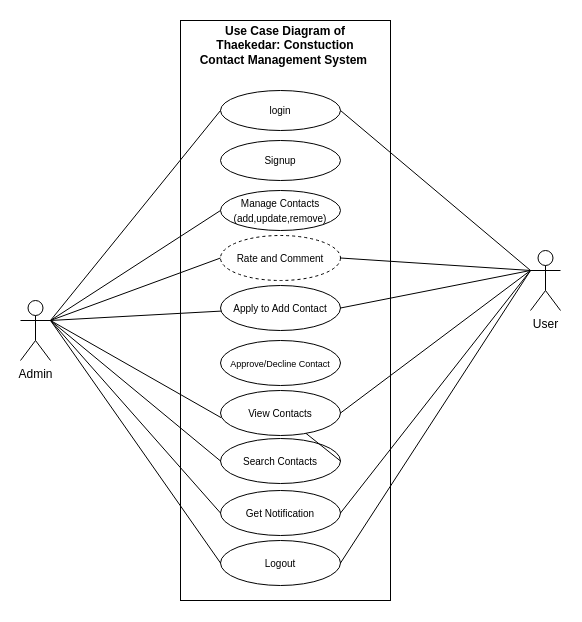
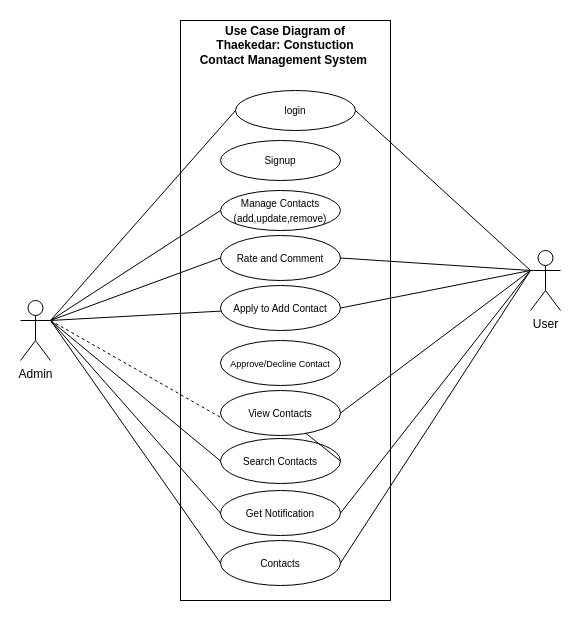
- <mxCell id="3" value="&lt;font style=&quot;font-size: 10px;&quot;&gt;login&lt;/font&gt;" style="ellipse;whiteSpace=wrap;html=1;" vertex="1" parent="1"><mxGeometry x="220" y="90" width="120" height="40" as="geometry" /></mxCell>
+ <mxCell id="3" value="&lt;font style=&quot;font-size: 10px;&quot;&gt;login&lt;/font&gt;" style="ellipse;whiteSpace=wrap;html=1;" vertex="1" parent="1"><mxGeometry x="235" y="90" width="120" height="40" as="geometry" /></mxCell>
- <mxCell id="5" value="&lt;font style=&quot;font-size: 10px;&quot;&gt;Rate and Comment&lt;/font&gt;" style="ellipse;whiteSpace=wrap;html=1;dashed=1;" vertex="1" parent="1"><mxGeometry x="220" y="235" width="120" height="45" as="geometry" /></mxCell>
+ <mxCell id="5" value="&lt;font style=&quot;font-size: 10px;&quot;&gt;Rate and Comment&lt;/font&gt;" style="ellipse;whiteSpace=wrap;html=1;" vertex="1" parent="1"><mxGeometry x="220" y="235" width="120" height="45" as="geometry" /></mxCell>
- <mxCell id="26" value="" style="endArrow=none;html=1;rounded=0;entryX=0.006;entryY=0.605;entryDx=0;entryDy=0;entryPerimeter=0;exitX=1;exitY=0.333;exitDx=0;exitDy=0;exitPerimeter=0;" edge="1" parent="1" source="13" target="9"><mxGeometry width="50" height="50" relative="1" as="geometry"><mxPoint x="130" y="370" as="sourcePoint" /><mxPoint x="180" y="320" as="targetPoint" /></mxGeometry></mxCell>
+ <mxCell id="26" value="" style="endArrow=none;html=1;rounded=0;entryX=0.006;entryY=0.605;entryDx=0;entryDy=0;entryPerimeter=0;exitX=1;exitY=0.333;exitDx=0;exitDy=0;exitPerimeter=0;dashed=1;" edge="1" parent="1" source="13" target="9"><mxGeometry width="50" height="50" relative="1" as="geometry"><mxPoint x="130" y="370" as="sourcePoint" /><mxPoint x="180" y="320" as="targetPoint" /></mxGeometry></mxCell>
- <mxCell id="12" value="&lt;font size=&quot;1&quot;&gt;Logout&lt;/font&gt;" style="ellipse;whiteSpace=wrap;html=1;" vertex="1" parent="1"><mxGeometry x="220" y="540" width="120" height="45" as="geometry" /></mxCell>
+ <mxCell id="12" value="&lt;font size=&quot;1&quot;&gt;Contacts&lt;/font&gt;" style="ellipse;whiteSpace=wrap;html=1;" vertex="1" parent="1"><mxGeometry x="220" y="540" width="120" height="45" as="geometry" /></mxCell>
